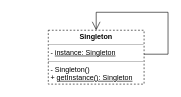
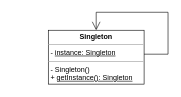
- <mxCell id="3" value="&lt;p style=&quot;margin: 0px ; margin-top: 4px ; text-align: center&quot;&gt;&lt;b&gt;Singleton&lt;/b&gt;&lt;/p&gt;&lt;hr size=&quot;1&quot;&gt;&lt;p style=&quot;margin: 0px ; margin-left: 4px&quot;&gt;- &lt;u&gt;instance: Singleton&lt;/u&gt;&lt;/p&gt;&lt;hr size=&quot;1&quot;&gt;&lt;p style=&quot;margin: 0px ; margin-left: 4px&quot;&gt;- Singleton()&lt;/p&gt;&lt;p style=&quot;margin: 0px ; margin-left: 4px&quot;&gt;+ &lt;u&gt;getInstance(): Singleton&lt;/u&gt;&lt;/p&gt;&lt;p style=&quot;margin: 0px ; margin-left: 4px&quot;&gt;&lt;br&gt;&lt;/p&gt;" style="verticalAlign=top;align=left;overflow=fill;fontSize=12;fontFamily=Helvetica;html=1;dashed=1;" parent="2" vertex="1"><mxGeometry y="30" width="160" height="90" as="geometry" /></mxCell>
+ <mxCell id="3" value="&lt;p style=&quot;margin: 0px ; margin-top: 4px ; text-align: center&quot;&gt;&lt;b&gt;Singleton&lt;/b&gt;&lt;/p&gt;&lt;hr size=&quot;1&quot;&gt;&lt;p style=&quot;margin: 0px ; margin-left: 4px&quot;&gt;- &lt;u&gt;instance: Singleton&lt;/u&gt;&lt;/p&gt;&lt;hr size=&quot;1&quot;&gt;&lt;p style=&quot;margin: 0px ; margin-left: 4px&quot;&gt;- Singleton()&lt;/p&gt;&lt;p style=&quot;margin: 0px ; margin-left: 4px&quot;&gt;+ &lt;u&gt;getInstance(): Singleton&lt;/u&gt;&lt;/p&gt;&lt;p style=&quot;margin: 0px ; margin-left: 4px&quot;&gt;&lt;br&gt;&lt;/p&gt;" style="verticalAlign=top;align=left;overflow=fill;fontSize=12;fontFamily=Helvetica;html=1;" parent="2" vertex="1"><mxGeometry y="30" width="160" height="90" as="geometry" /></mxCell>
